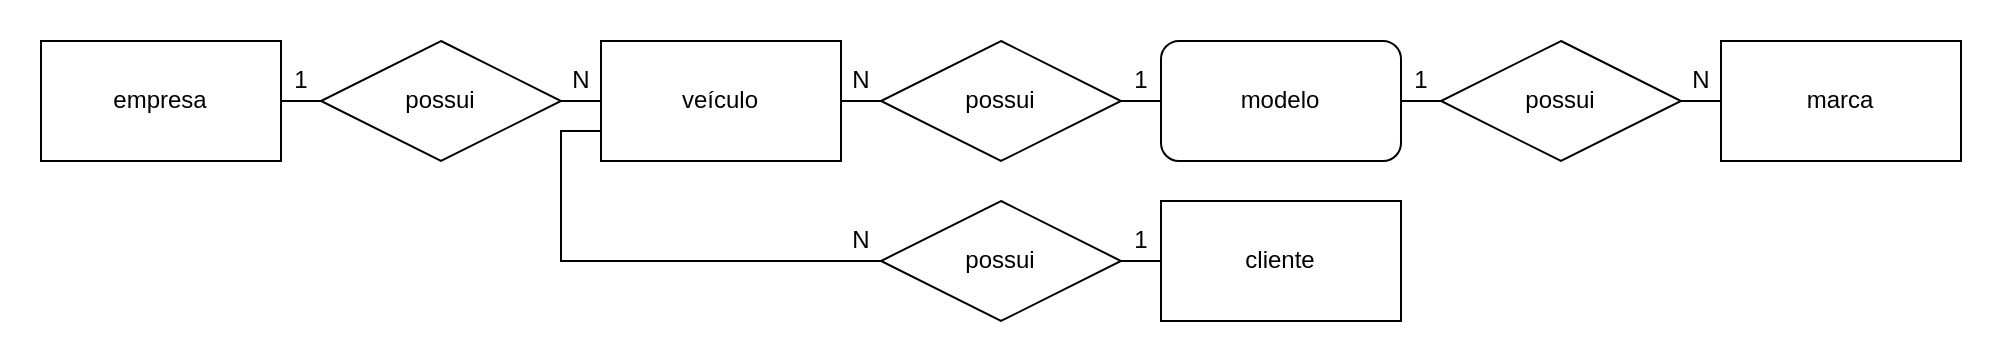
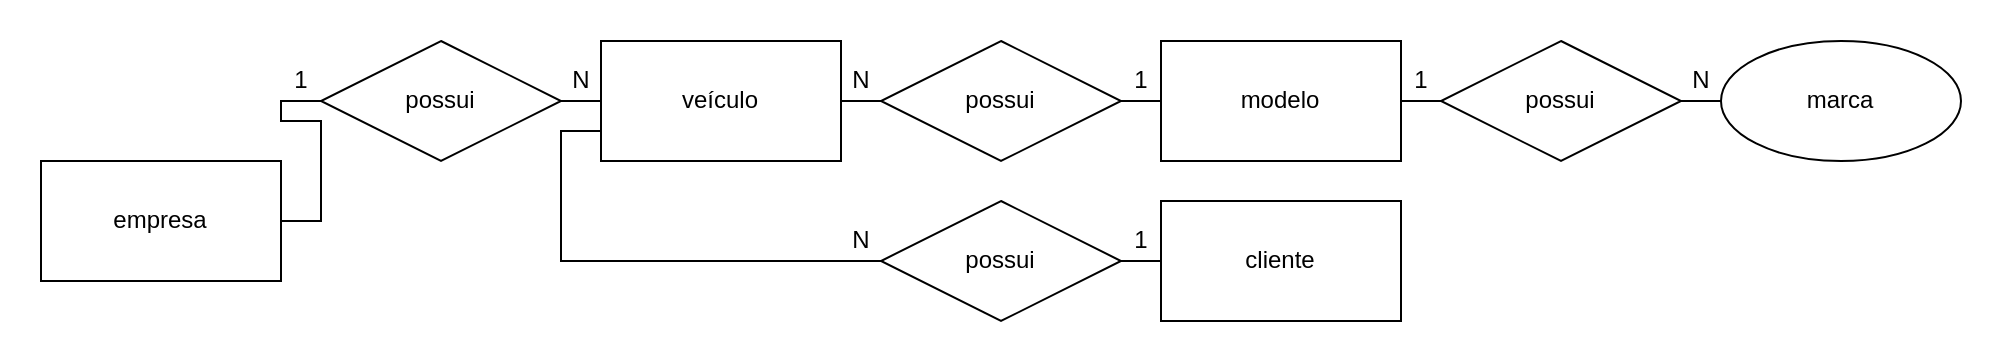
- <mxCell id="3" value="empresa" style="rounded=0;whiteSpace=wrap;html=1;" parent="1" vertex="1"><mxGeometry x="20" y="20" width="120" height="60" as="geometry" /></mxCell>
+ <mxCell id="3" value="empresa" style="rounded=0;whiteSpace=wrap;html=1;" parent="1" vertex="1"><mxGeometry x="20" y="80" width="120" height="60" as="geometry" /></mxCell>
- <mxCell id="7" value="modelo" style="whiteSpace=wrap;html=1;rounded=1;" parent="1" vertex="1"><mxGeometry x="580" y="20" width="120" height="60" as="geometry" /></mxCell>
+ <mxCell id="7" value="modelo" style="rounded=0;whiteSpace=wrap;html=1;" parent="1" vertex="1"><mxGeometry x="580" y="20" width="120" height="60" as="geometry" /></mxCell>
- <mxCell id="24" value="marca" style="rounded=0;whiteSpace=wrap;html=1;" parent="1" vertex="1"><mxGeometry x="860" y="20" width="120" height="60" as="geometry" /></mxCell>
+ <mxCell id="24" value="marca" style="ellipse;whiteSpace=wrap;html=1;" parent="1" vertex="1"><mxGeometry x="860" y="20" width="120" height="60" as="geometry" /></mxCell>
